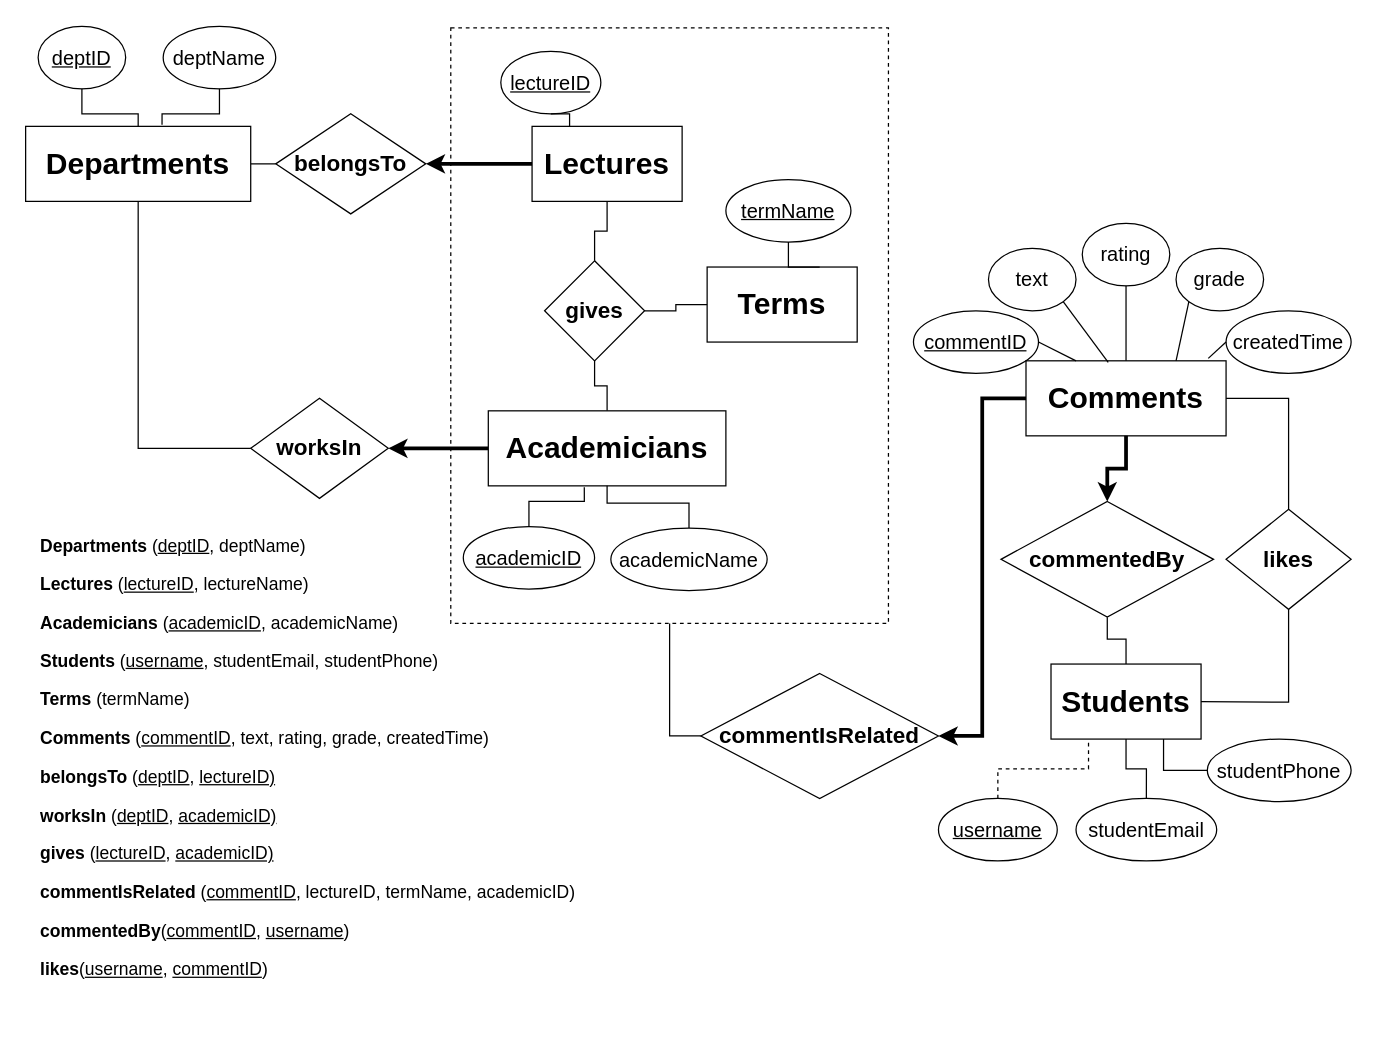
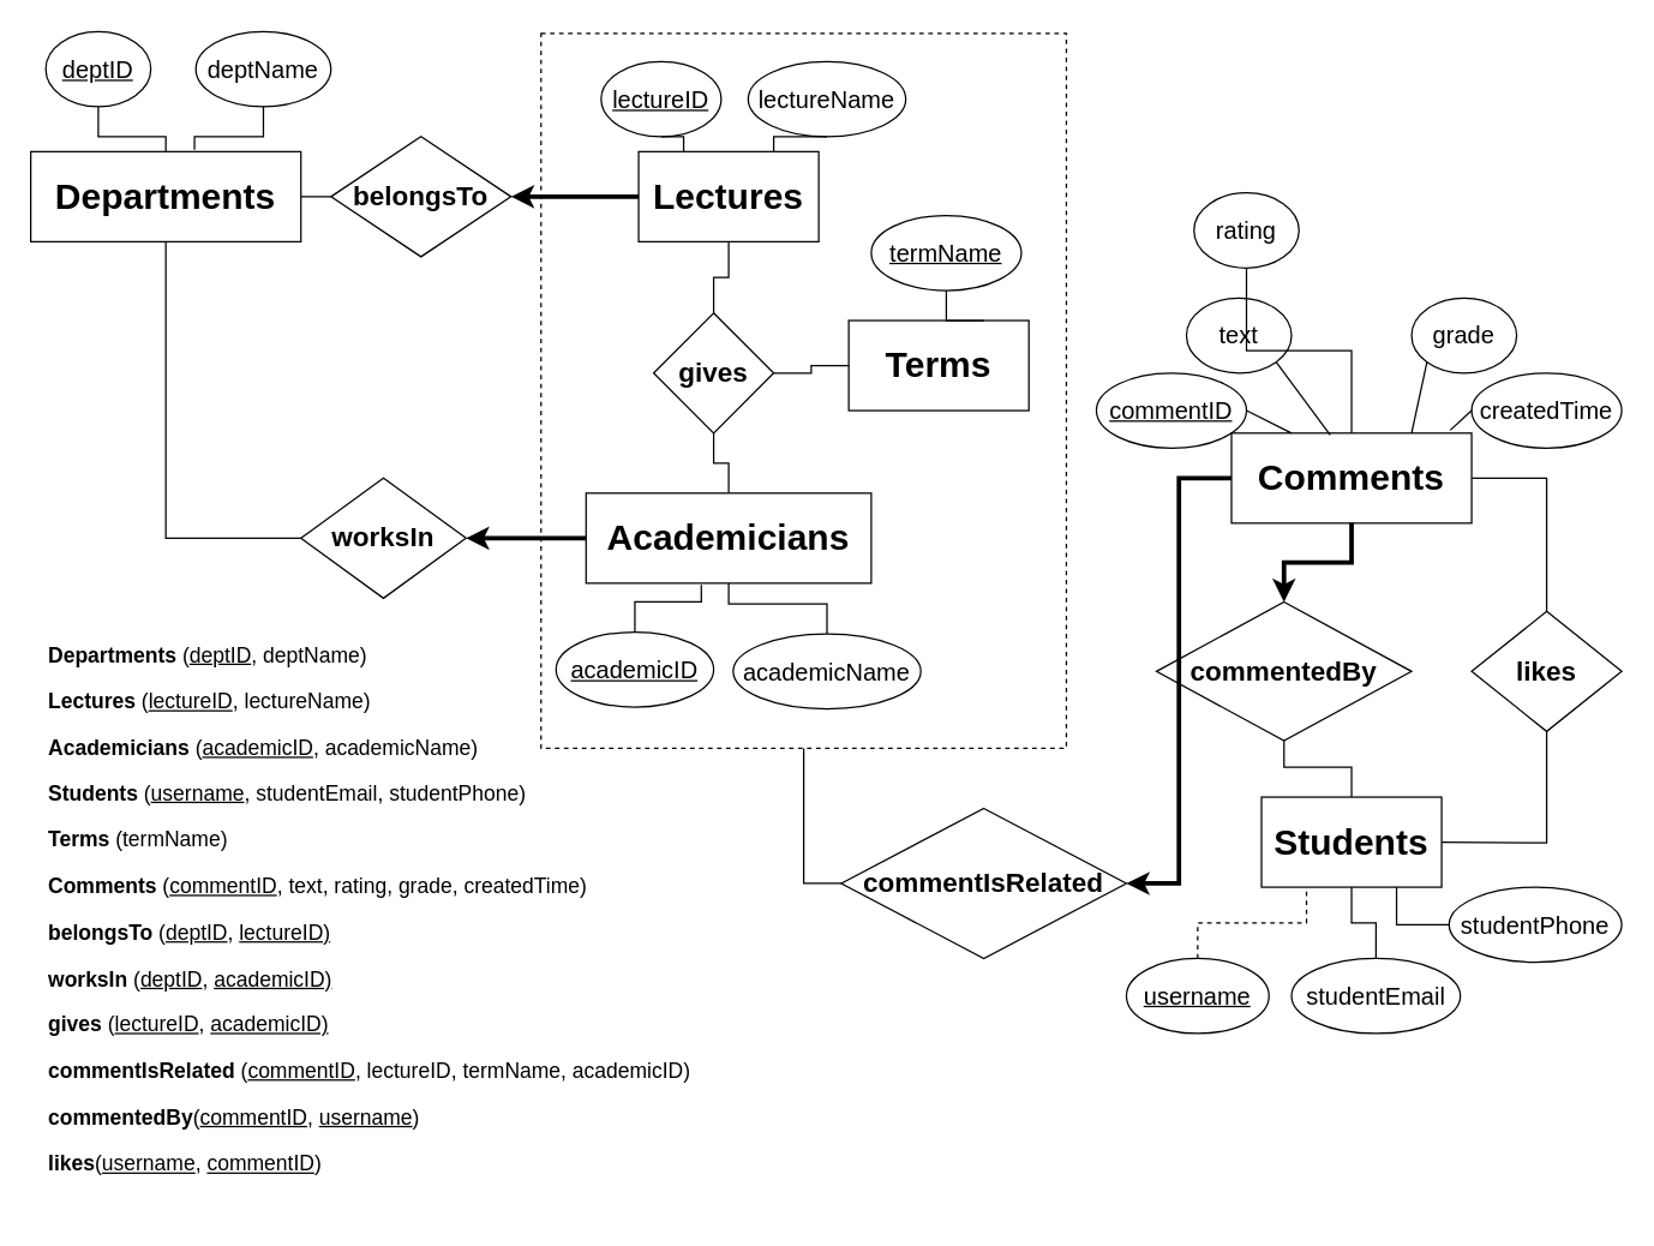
+ <mxCell id="30" value="lectureName" style="ellipse;whiteSpace=wrap;html=1;fillColor=none;fontSize=16;" parent="1" vertex="1"><mxGeometry x="498" y="40.5" width="105" height="50" as="geometry" /></mxCell>
+ <mxCell id="29" style="edgeStyle=orthogonalEdgeStyle;rounded=0;orthogonalLoop=1;jettySize=auto;html=1;exitX=0.5;exitY=1;exitDx=0;exitDy=0;entryX=0.75;entryY=0;entryDx=0;entryDy=0;strokeWidth=1;startArrow=none;startFill=0;endArrow=none;endFill=0;" parent="1" source="30" target="5" edge="1"><mxGeometry relative="1" as="geometry" /></mxCell>
- <mxCell id="44" value="rating" style="ellipse;whiteSpace=wrap;html=1;fillColor=none;fontSize=16;" parent="1" vertex="1"><mxGeometry x="865" y="178" width="70" height="50" as="geometry" /></mxCell>
+ <mxCell id="44" value="rating" style="ellipse;whiteSpace=wrap;html=1;fillColor=none;fontSize=16;" parent="1" vertex="1"><mxGeometry x="795" y="128" width="70" height="50" as="geometry" /></mxCell>
- <mxCell id="52" value="commentedBy" style="rhombus;whiteSpace=wrap;html=1;strokeWidth=1;fontSize=18;fillColor=none;fontStyle=1" parent="1" vertex="1"><mxGeometry x="800" y="400.5" width="170" height="92.5" as="geometry" /></mxCell>
+ <mxCell id="52" value="commentedBy" style="rhombus;whiteSpace=wrap;html=1;strokeWidth=1;fontSize=18;fillColor=none;fontStyle=1" parent="1" vertex="1"><mxGeometry x="770" y="400.5" width="170" height="92.5" as="geometry" /></mxCell>
